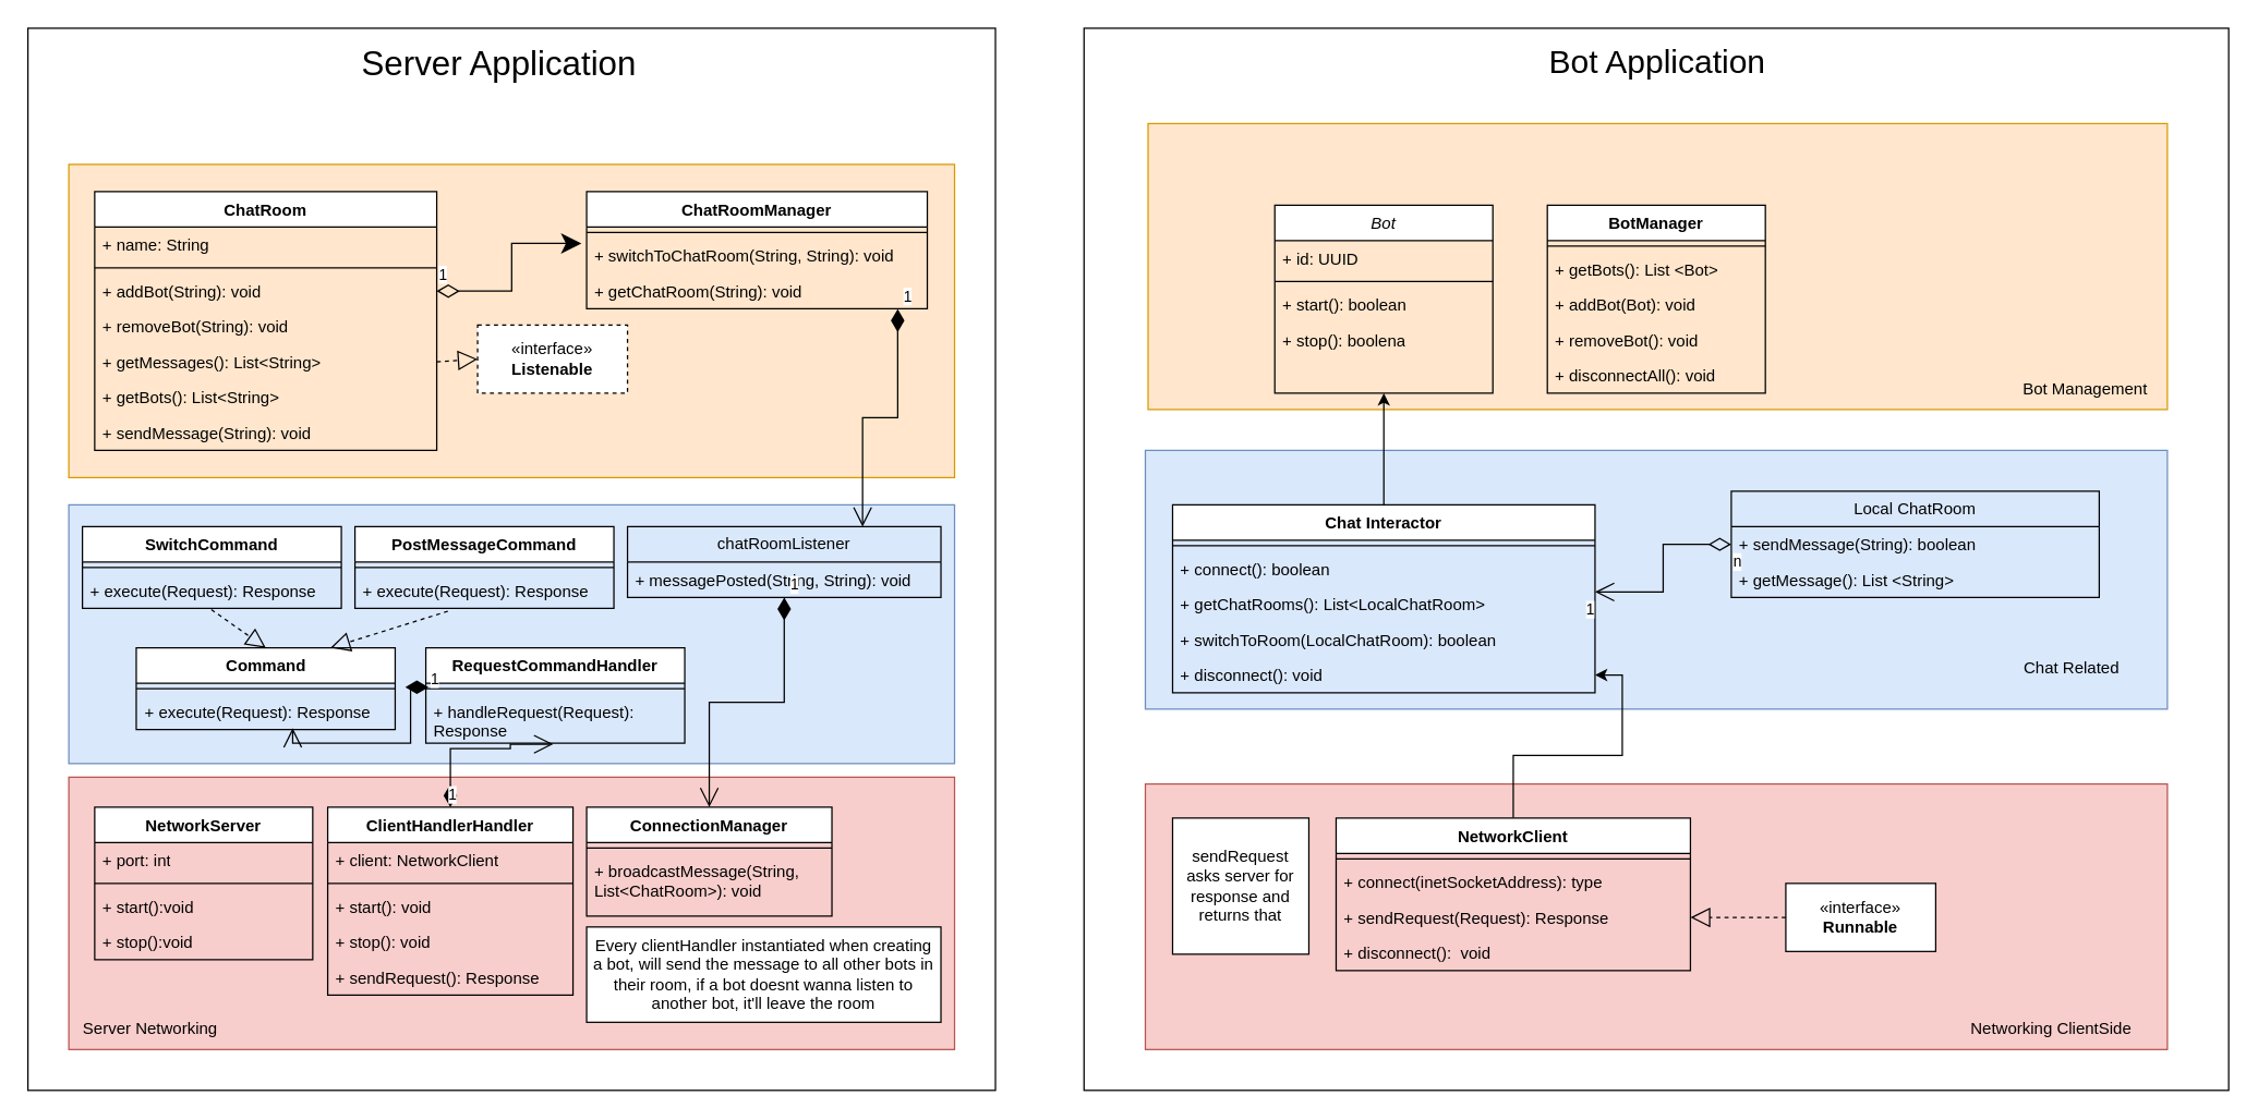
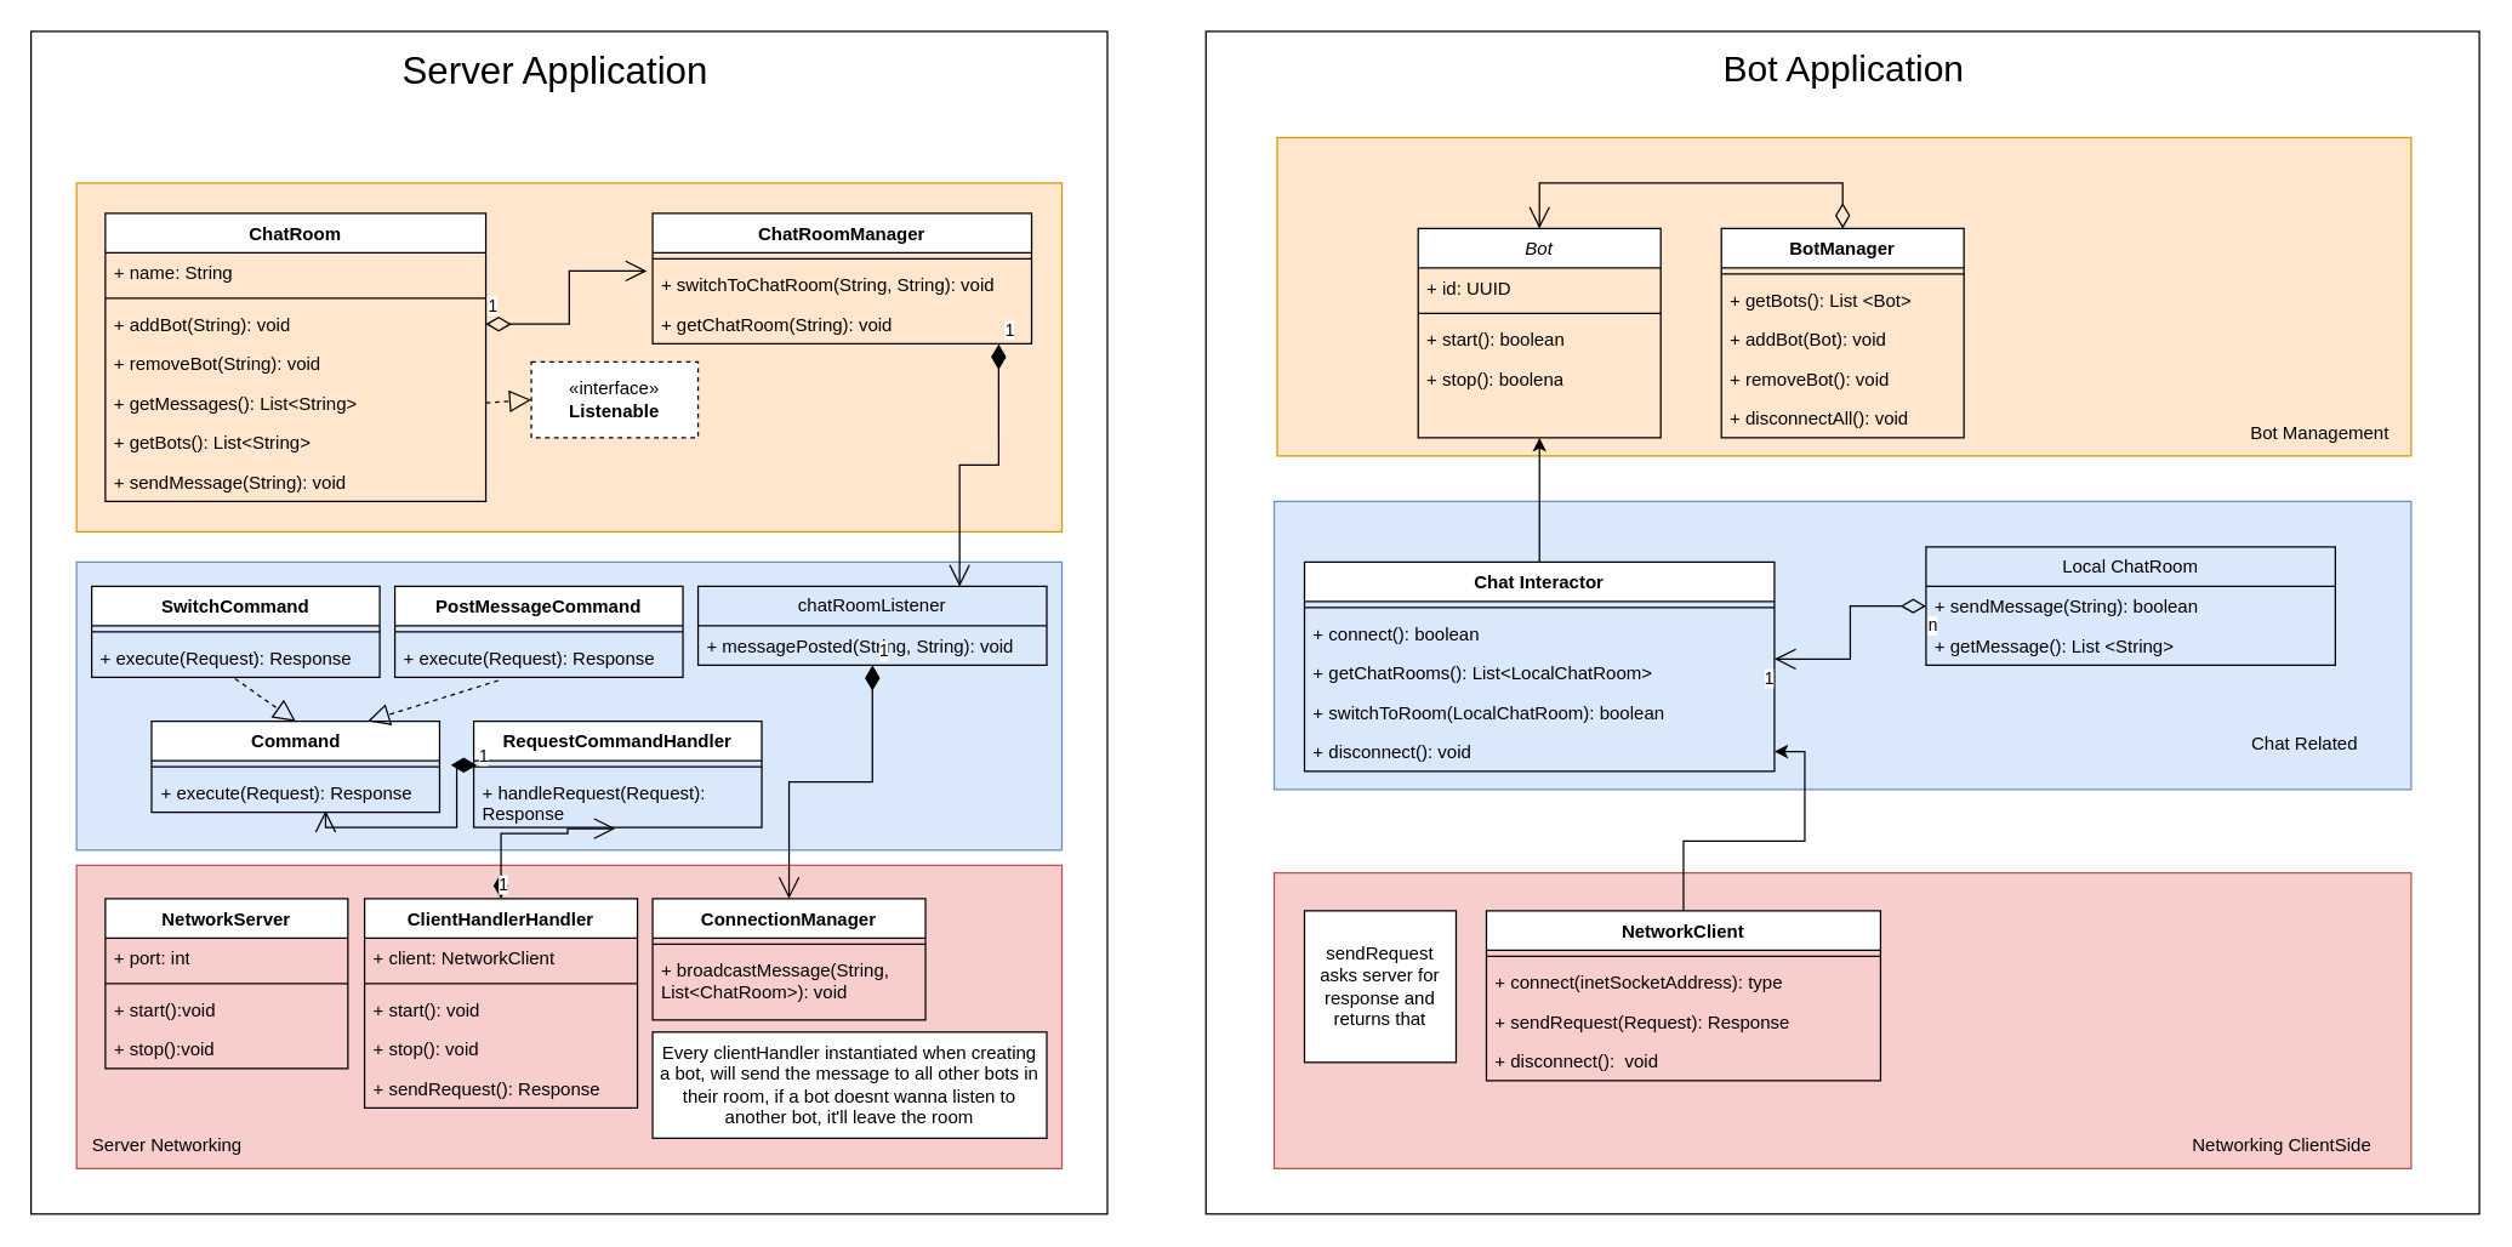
+ <mxCell id="43" value="" style="endArrow=open;html=1;endSize=12;startArrow=diamondThin;startSize=14;startFill=0;edgeStyle=orthogonalEdgeStyle;rounded=0;exitX=0.5;exitY=0;exitDx=0;exitDy=0;entryX=0.5;entryY=0;entryDx=0;entryDy=0;" edge="1" parent="1" source="37" target="8"><mxGeometry relative="1" as="geometry"><mxPoint x="1280" y="409" as="sourcePoint" /><mxPoint x="1180" y="444" as="targetPoint" /><Array as="points"><mxPoint x="1215" y="120" /><mxPoint x="1015" y="120" /></Array></mxGeometry></mxCell>
- <mxCell id="101" value="1" style="endArrow=classic;html=1;endSize=12;startArrow=diamondThin;startSize=14;startFill=0;edgeStyle=orthogonalEdgeStyle;align=left;verticalAlign=bottom;rounded=0;exitX=1;exitY=0.5;exitDx=0;exitDy=0;entryX=-0.015;entryY=0.154;entryDx=0;entryDy=0;entryPerimeter=0;" edge="1" parent="1" source="69" target="76"><mxGeometry x="-1" y="3" relative="1" as="geometry"><mxPoint x="680" y="410" as="sourcePoint" /><mxPoint x="840" y="410" as="targetPoint" /></mxGeometry></mxCell>
+ <mxCell id="101" value="1" style="endArrow=open;html=1;endSize=12;startArrow=diamondThin;startSize=14;startFill=0;edgeStyle=orthogonalEdgeStyle;align=left;verticalAlign=bottom;rounded=0;exitX=1;exitY=0.5;exitDx=0;exitDy=0;entryX=-0.015;entryY=0.154;entryDx=0;entryDy=0;entryPerimeter=0;" edge="1" parent="1" source="69" target="76"><mxGeometry x="-1" y="3" relative="1" as="geometry"><mxPoint x="680" y="410" as="sourcePoint" /><mxPoint x="840" y="410" as="targetPoint" /></mxGeometry></mxCell>
- <mxCell id="32" value="" style="endArrow=block;dashed=1;endFill=0;endSize=12;html=1;rounded=0;exitX=0;exitY=0.5;exitDx=0;exitDy=0;entryX=1;entryY=0.5;entryDx=0;entryDy=0;" edge="1" parent="1" source="31" target="27"><mxGeometry width="160" relative="1" as="geometry"><mxPoint x="1450" y="680" as="sourcePoint" /><mxPoint x="1610" y="680" as="targetPoint" /></mxGeometry></mxCell>
- <mxCell id="31" value="«interface»&lt;br&gt;&lt;b&gt;Runnable&lt;/b&gt;" style="html=1;whiteSpace=wrap;" vertex="1" parent="1"><mxGeometry x="1310" y="648" width="110" height="50" as="geometry" /></mxCell>
